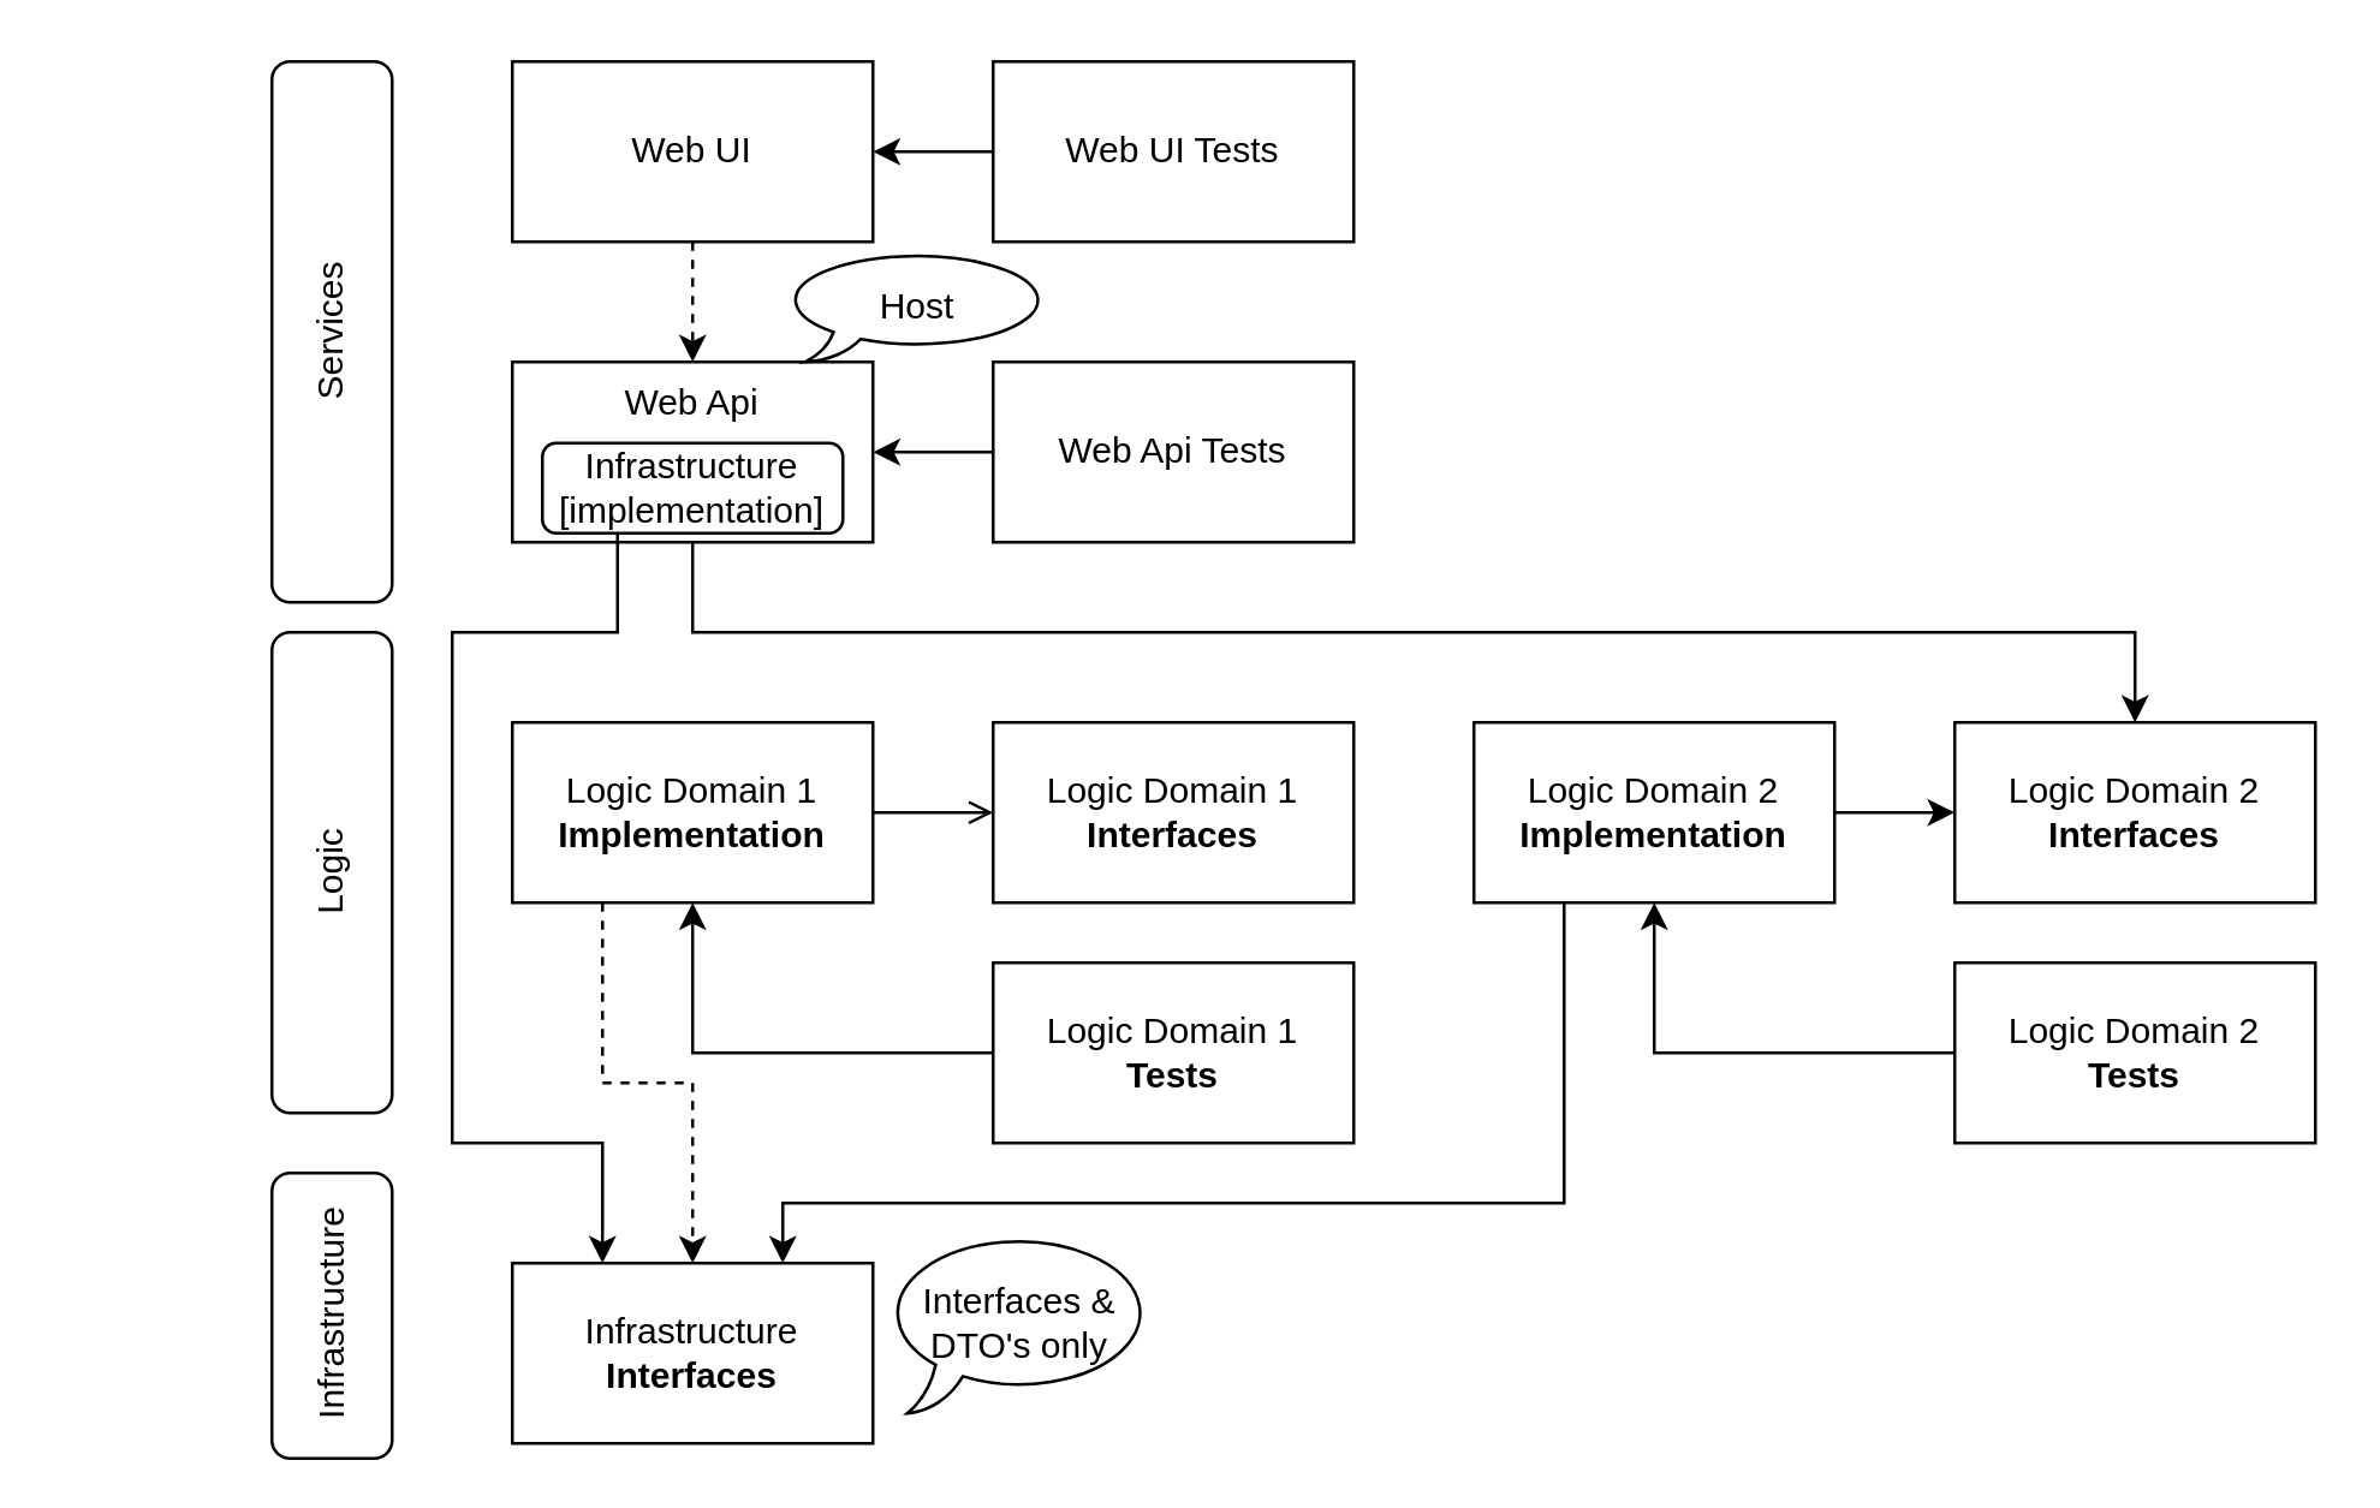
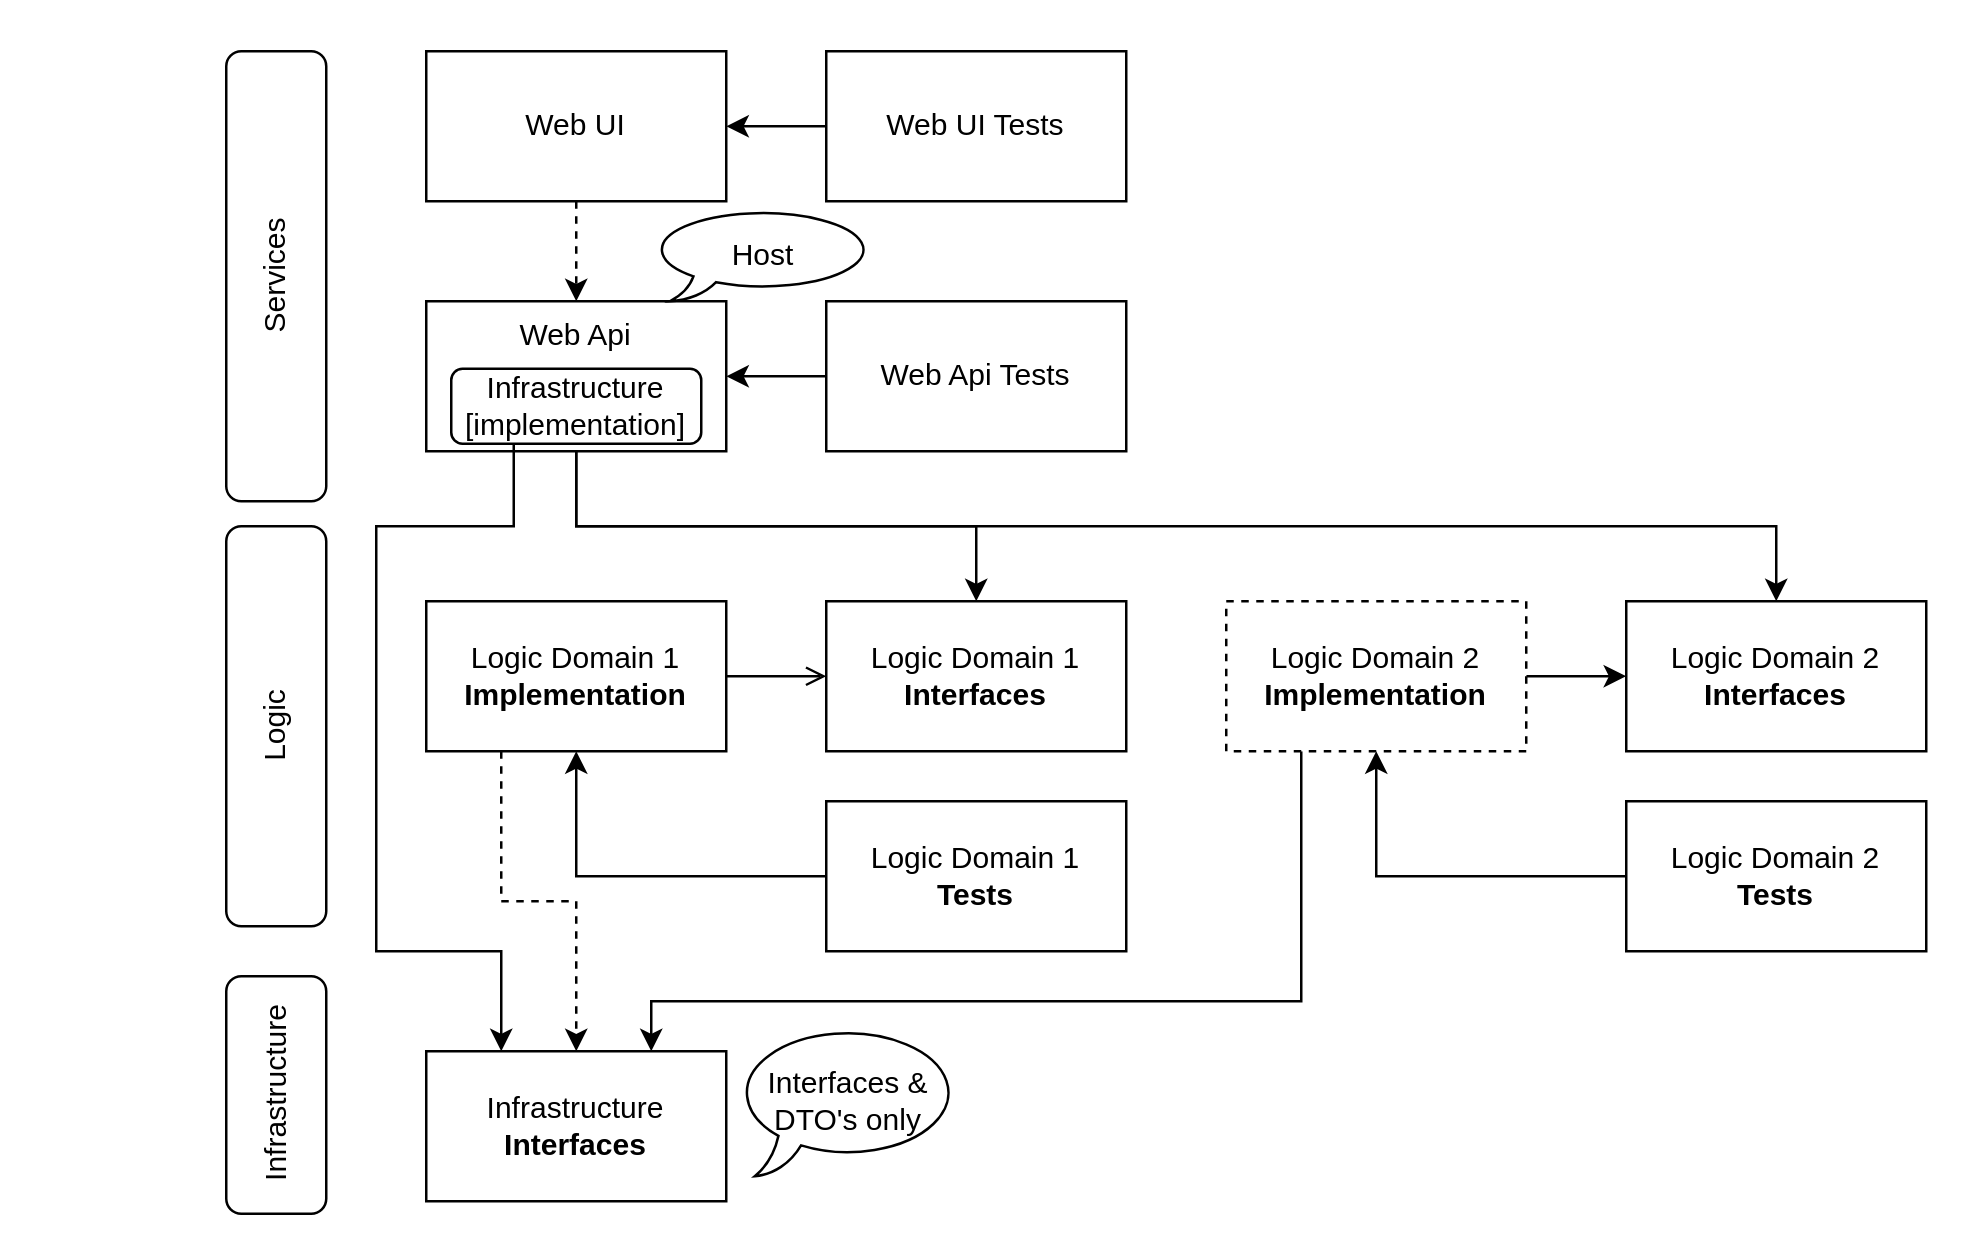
+ <mxCell id="2" style="edgeStyle=orthogonalEdgeStyle;rounded=0;orthogonalLoop=1;jettySize=auto;html=1;exitX=0.5;exitY=1;exitDx=0;exitDy=0;entryX=0.5;entryY=0;entryDx=0;entryDy=0;" edge="1" parent="1" source="4" target="14"><mxGeometry relative="1" as="geometry" /></mxCell>
- <mxCell id="19" value="Logic Domain 2 &lt;br&gt;&lt;b&gt;Implementation&lt;/b&gt;" style="rounded=0;whiteSpace=wrap;html=1;" vertex="1" parent="1"><mxGeometry x="490" y="240" width="120" height="60" as="geometry" /></mxCell>
+ <mxCell id="19" value="Logic Domain 2 &lt;br&gt;&lt;b&gt;Implementation&lt;/b&gt;" style="rounded=0;whiteSpace=wrap;html=1;dashed=1;" vertex="1" parent="1"><mxGeometry x="490" y="240" width="120" height="60" as="geometry" /></mxCell>
